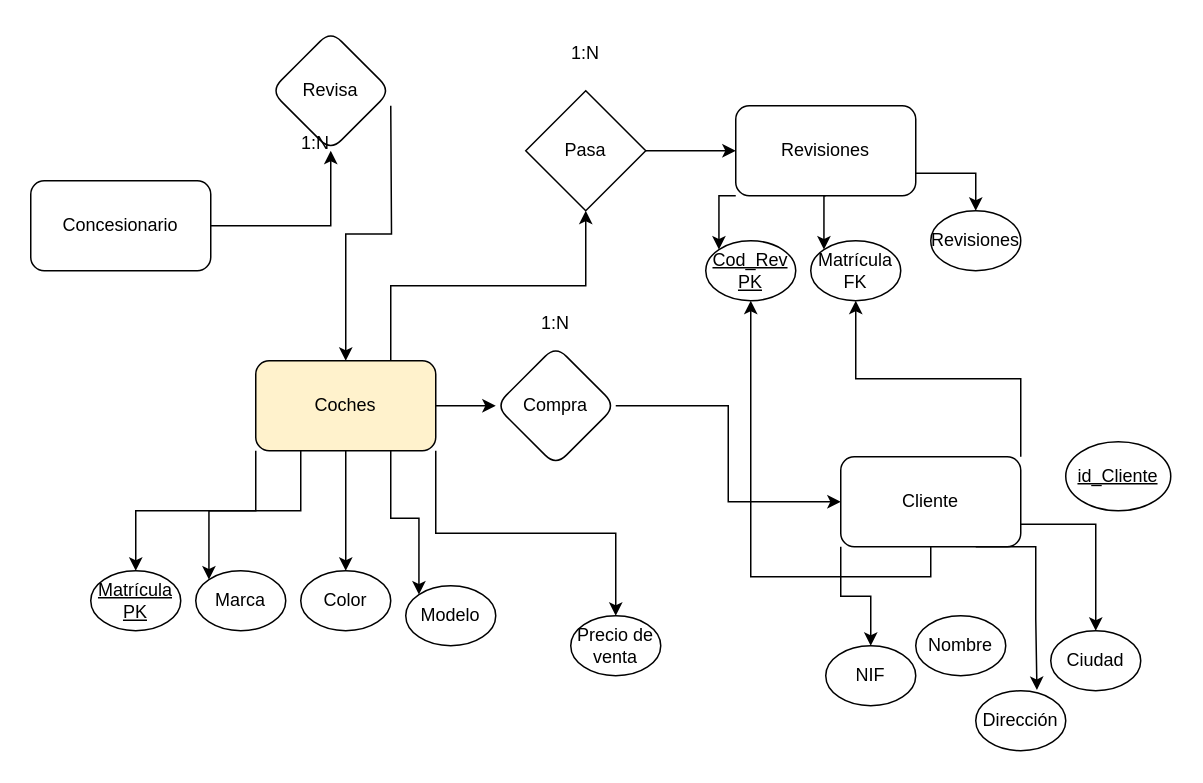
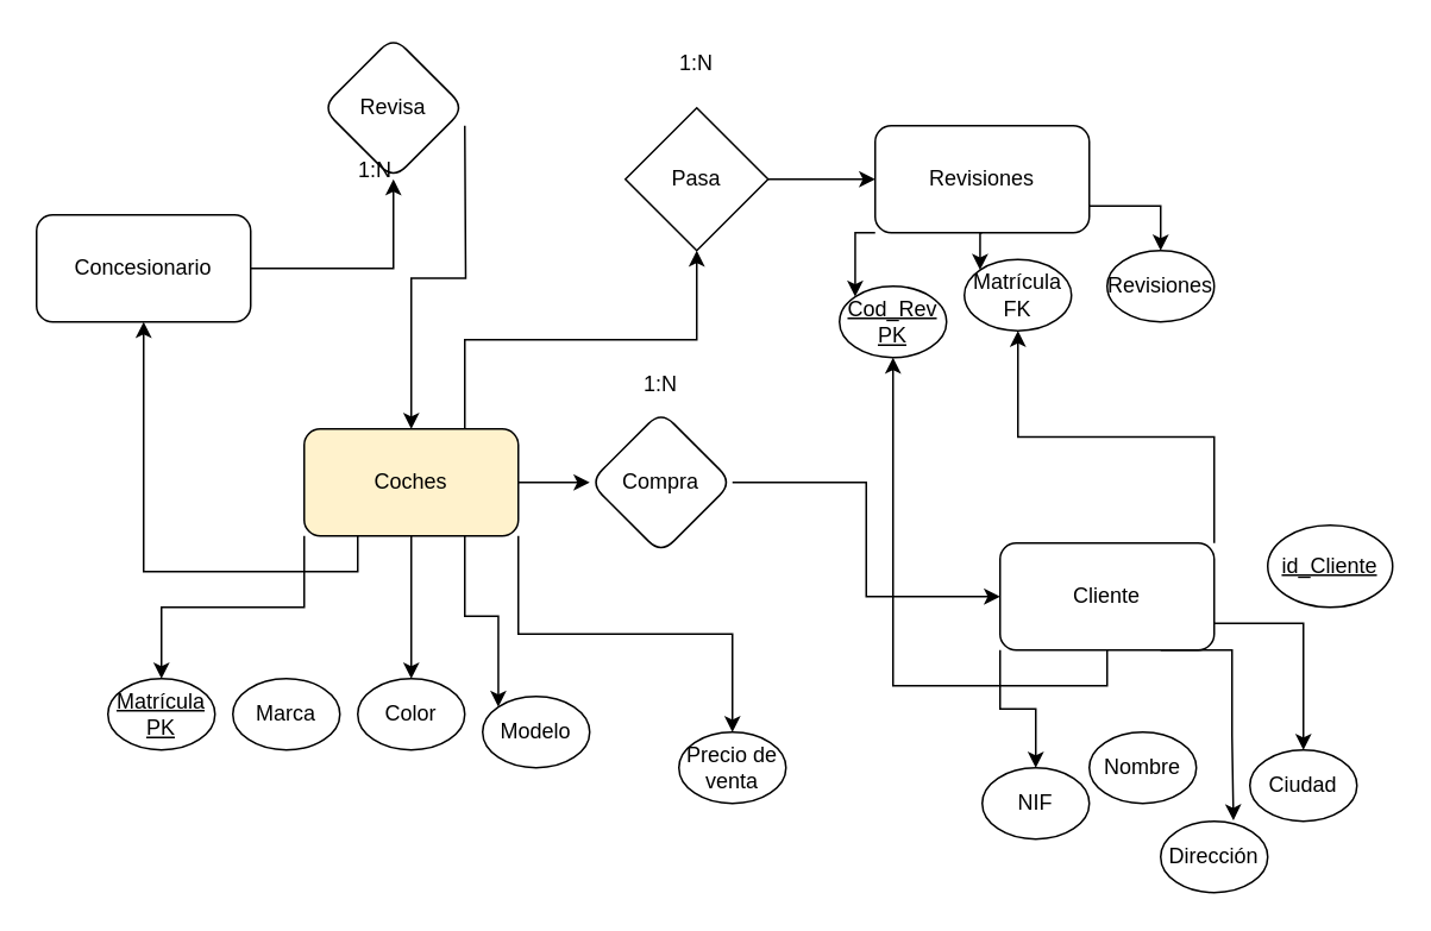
- <mxCell id="42" value="Matrícula&lt;div&gt;FK&lt;/div&gt;" style="ellipse;whiteSpace=wrap;html=1;" vertex="1" parent="1"><mxGeometry x="540" y="160" width="60" height="40" as="geometry" /></mxCell>
+ <mxCell id="42" value="Matrícula&lt;div&gt;FK&lt;/div&gt;" style="ellipse;whiteSpace=wrap;html=1;" vertex="1" parent="1"><mxGeometry x="540" y="145" width="60" height="40" as="geometry" /></mxCell>
- <mxCell id="7" style="edgeStyle=orthogonalEdgeStyle;rounded=0;orthogonalLoop=1;jettySize=auto;html=1;exitX=0.25;exitY=1;exitDx=0;exitDy=0;entryX=0;entryY=0;entryDx=0;entryDy=0;" edge="1" parent="1" source="13" target="16"><mxGeometry relative="1" as="geometry" /></mxCell>
+ <mxCell id="7" style="edgeStyle=orthogonalEdgeStyle;rounded=0;orthogonalLoop=1;jettySize=auto;html=1;exitX=0.25;exitY=1;exitDx=0;exitDy=0;" edge="1" parent="1" source="13" target="3"><mxGeometry relative="1" as="geometry" /></mxCell>
